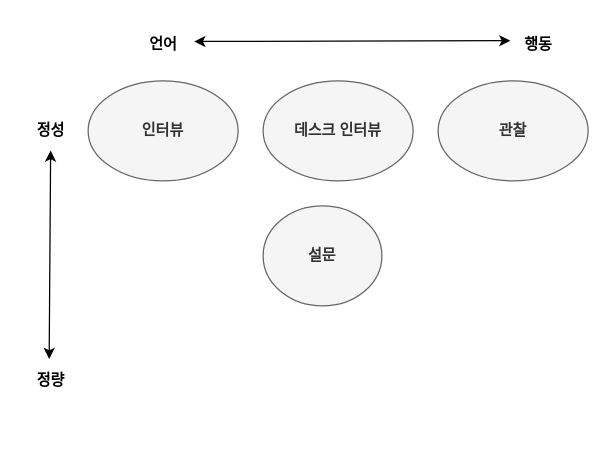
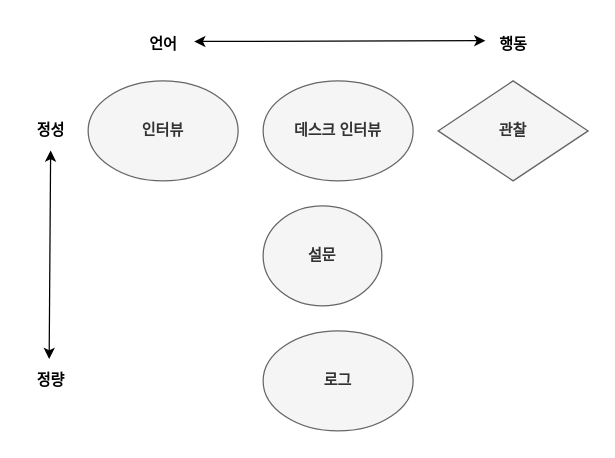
- <mxCell id="7" value="행동" style="text;html=1;align=center;verticalAlign=middle;resizable=0;points=[];autosize=1;strokeColor=none;fillColor=none;fontStyle=1" vertex="1" parent="1"><mxGeometry x="410" y="20" width="40" height="30" as="geometry" /></mxCell>
+ <mxCell id="7" value="행동" style="text;html=1;align=center;verticalAlign=middle;resizable=0;points=[];autosize=1;strokeColor=none;fillColor=none;fontStyle=1" vertex="1" parent="1"><mxGeometry x="390" y="20" width="40" height="30" as="geometry" /></mxCell>
- <mxCell id="2" value="관찰" style="ellipse;whiteSpace=wrap;html=1;fillColor=#f5f5f5;fontColor=#333333;strokeColor=#666666;fontStyle=1" vertex="1" parent="1"><mxGeometry x="350" y="64" width="120" height="80" as="geometry" /></mxCell>
+ <mxCell id="2" value="관찰" style="rhombus;whiteSpace=wrap;html=1;fillColor=#f5f5f5;fontColor=#333333;strokeColor=#666666;fontStyle=1;" vertex="1" parent="1"><mxGeometry x="350" y="64" width="120" height="80" as="geometry" /></mxCell>
+ <mxCell id="4" value="로그" style="ellipse;whiteSpace=wrap;html=1;fillColor=#f5f5f5;fontColor=#333333;strokeColor=#666666;fontStyle=1" vertex="1" parent="1"><mxGeometry x="210" y="264" width="120" height="80" as="geometry" /></mxCell>
